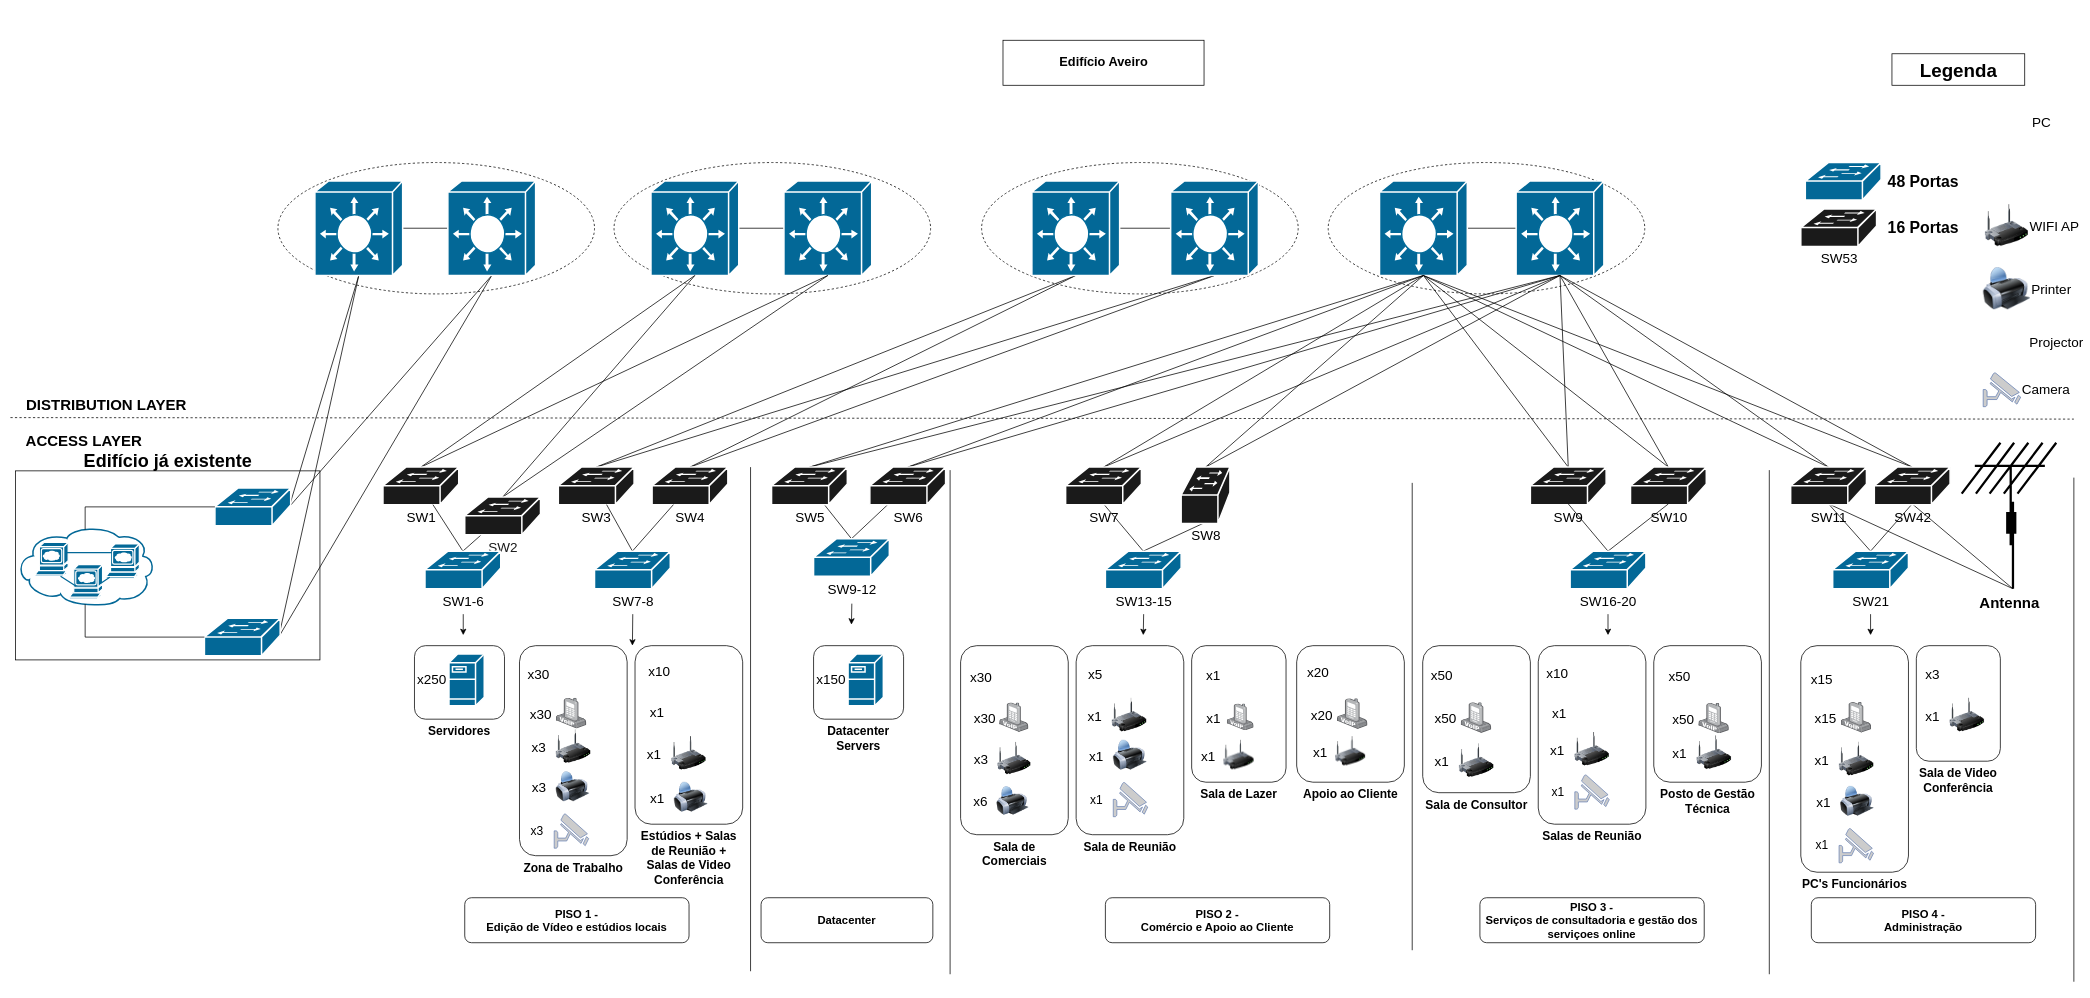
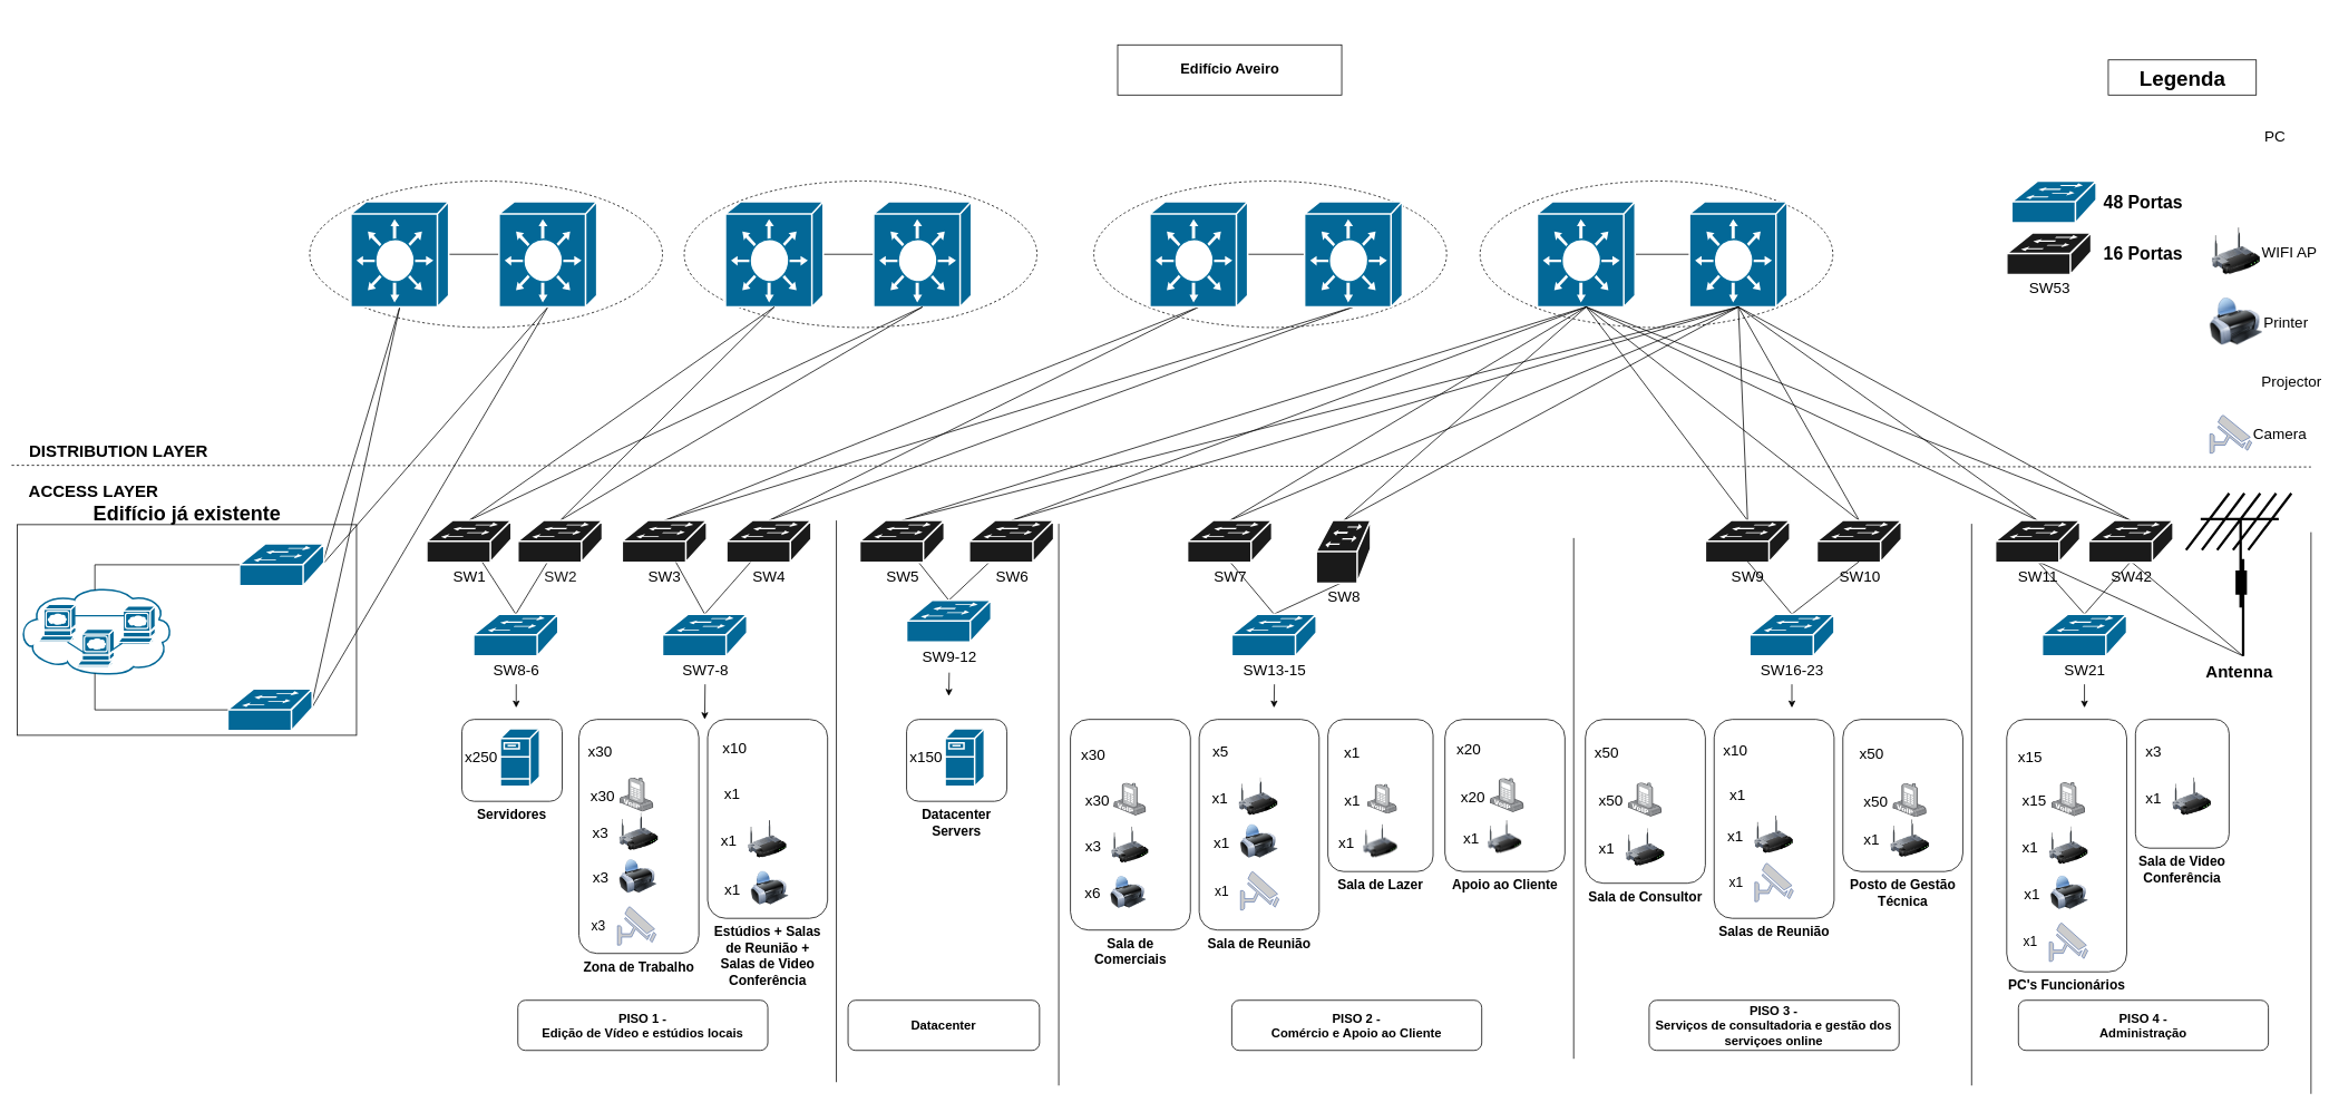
- <mxCell id="159" value="SW2" style="shape=mxgraph.cisco.switches.workgroup_switch;html=1;pointerEvents=1;dashed=0;strokeColor=#ffffff;strokeWidth=2;verticalLabelPosition=bottom;verticalAlign=top;align=center;outlineConnect=0;fontSize=18;fontColor=#1A1A1A;fillColor=#1A1A1A;" parent="1" vertex="1"><mxGeometry x="619" y="662" width="101" height="50" as="geometry" /></mxCell>
+ <mxCell id="159" value="SW2" style="shape=mxgraph.cisco.switches.workgroup_switch;html=1;pointerEvents=1;dashed=0;strokeColor=#ffffff;strokeWidth=2;verticalLabelPosition=bottom;verticalAlign=top;align=center;outlineConnect=0;fontSize=18;fontColor=#1A1A1A;fillColor=#1A1A1A;" parent="1" vertex="1"><mxGeometry x="619" y="622" width="101" height="50" as="geometry" /></mxCell>
- <mxCell id="174" value="SW1-6" style="shape=mxgraph.cisco.switches.workgroup_switch;html=1;pointerEvents=1;dashed=0;fillColor=#036897;strokeColor=#ffffff;strokeWidth=2;verticalLabelPosition=bottom;verticalAlign=top;align=center;outlineConnect=0;fontSize=18;" parent="1" vertex="1"><mxGeometry x="566" y="734" width="101" height="50" as="geometry" /></mxCell>
+ <mxCell id="174" value="SW8-6" style="shape=mxgraph.cisco.switches.workgroup_switch;html=1;pointerEvents=1;dashed=0;fillColor=#036897;strokeColor=#ffffff;strokeWidth=2;verticalLabelPosition=bottom;verticalAlign=top;align=center;outlineConnect=0;fontSize=18;" parent="1" vertex="1"><mxGeometry x="566" y="734" width="101" height="50" as="geometry" /></mxCell>
- <mxCell id="107" value="SW16-20" style="shape=mxgraph.cisco.switches.workgroup_switch;html=1;pointerEvents=1;dashed=0;fillColor=#036897;strokeColor=#ffffff;strokeWidth=2;verticalLabelPosition=bottom;verticalAlign=top;align=center;outlineConnect=0;fontSize=18;" parent="1" vertex="1"><mxGeometry x="2092.5" y="734" width="101" height="50" as="geometry" /></mxCell>
+ <mxCell id="107" value="SW16-23" style="shape=mxgraph.cisco.switches.workgroup_switch;html=1;pointerEvents=1;dashed=0;fillColor=#036897;strokeColor=#ffffff;strokeWidth=2;verticalLabelPosition=bottom;verticalAlign=top;align=center;outlineConnect=0;fontSize=18;" parent="1" vertex="1"><mxGeometry x="2092.5" y="734" width="101" height="50" as="geometry" /></mxCell>
